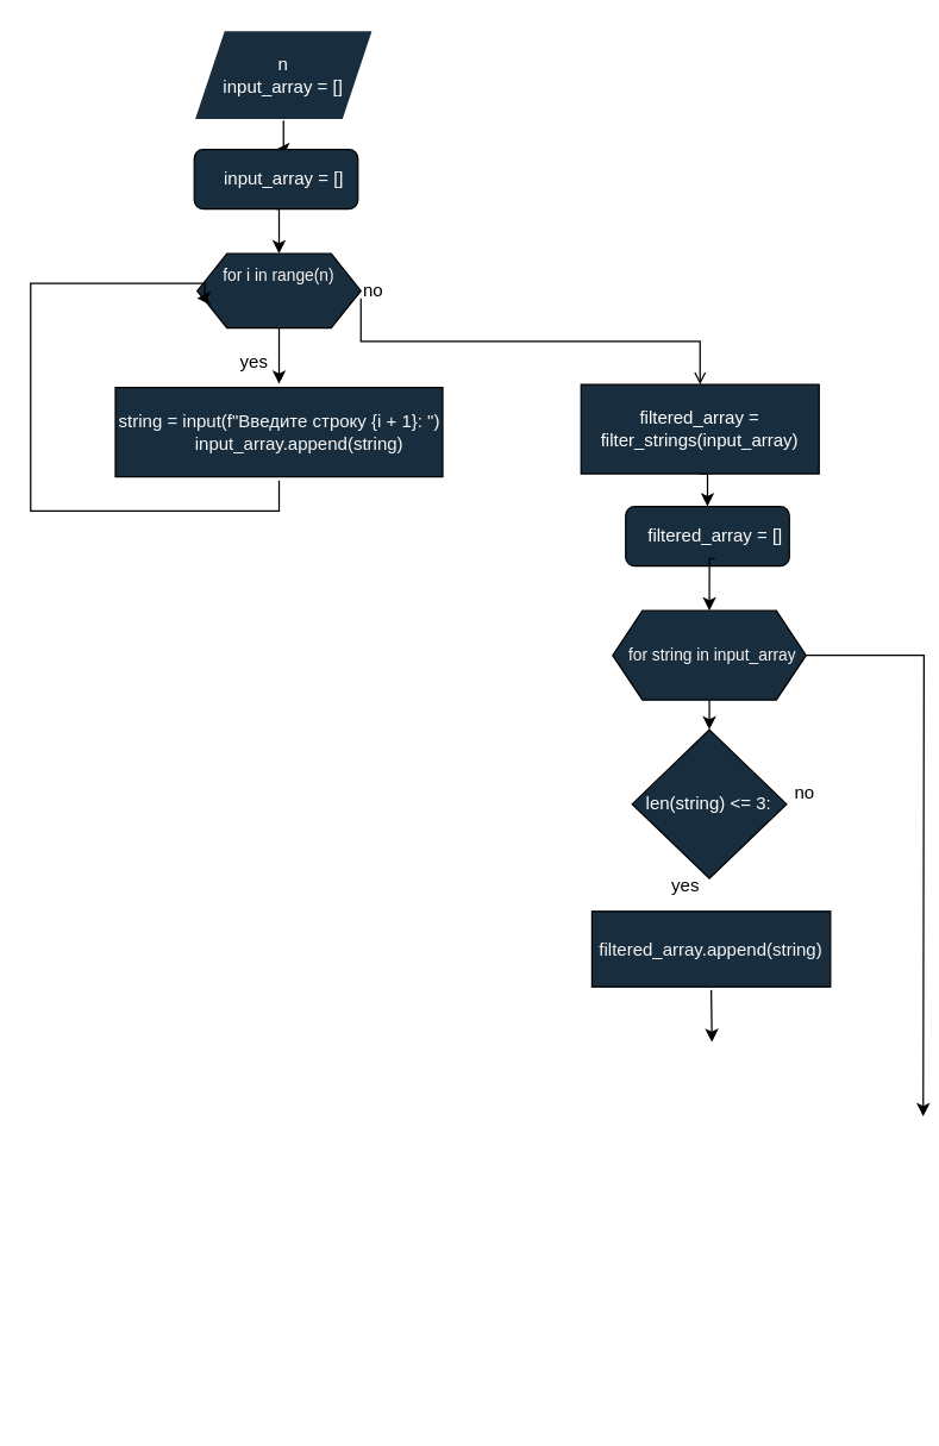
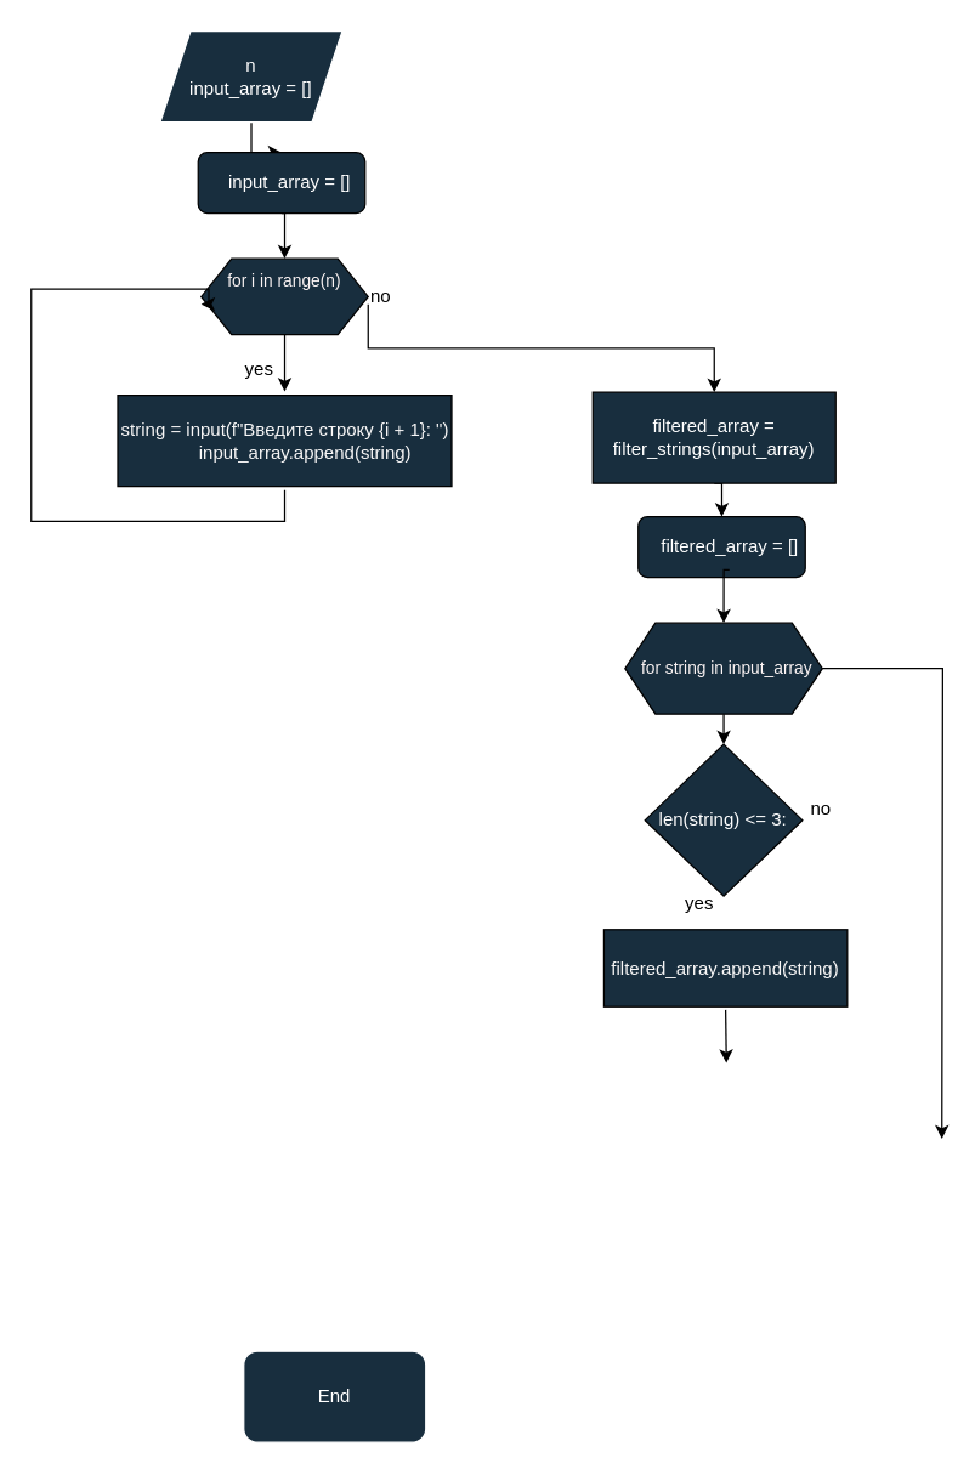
- <mxCell id="4" value="n&lt;div&gt;input_array = []&lt;br&gt;&lt;/div&gt;" style="shape=parallelogram;perimeter=parallelogramPerimeter;whiteSpace=wrap;html=1;fixedSize=1;strokeColor=#FFFFFF;fontColor=#FFFFFF;fillColor=#182E3E;" parent="1" vertex="1"><mxGeometry x="130" y="20" width="120" height="60" as="geometry" /></mxCell>
+ <mxCell id="4" value="n&lt;div&gt;input_array = []&lt;br&gt;&lt;/div&gt;" style="shape=parallelogram;perimeter=parallelogramPerimeter;whiteSpace=wrap;html=1;fixedSize=1;strokeColor=#FFFFFF;fontColor=#FFFFFF;fillColor=#182E3E;" parent="1" vertex="1"><mxGeometry x="105" y="20" width="120" height="60" as="geometry" /></mxCell>
- <mxCell id="6" style="edgeStyle=orthogonalEdgeStyle;rounded=0;orthogonalLoop=1;jettySize=auto;html=1;exitX=0.75;exitY=1;exitDx=0;exitDy=0;entryX=0.5;entryY=0;entryDx=0;entryDy=0;endArrow=open;" edge="1" parent="1" source="7" target="18"><mxGeometry relative="1" as="geometry" /></mxCell>
+ <mxCell id="6" style="edgeStyle=orthogonalEdgeStyle;rounded=0;orthogonalLoop=1;jettySize=auto;html=1;exitX=0.75;exitY=1;exitDx=0;exitDy=0;entryX=0.5;entryY=0;entryDx=0;entryDy=0;" edge="1" parent="1" source="7" target="18"><mxGeometry relative="1" as="geometry" /></mxCell>
+ <mxCell id="2" value="End" style="rounded=1;whiteSpace=wrap;html=1;strokeColor=#FFFFFF;fontColor=#FFFFFF;fillColor=#182E3E;" parent="1" vertex="1"><mxGeometry x="160" y="890" width="120" height="60" as="geometry" /></mxCell>
